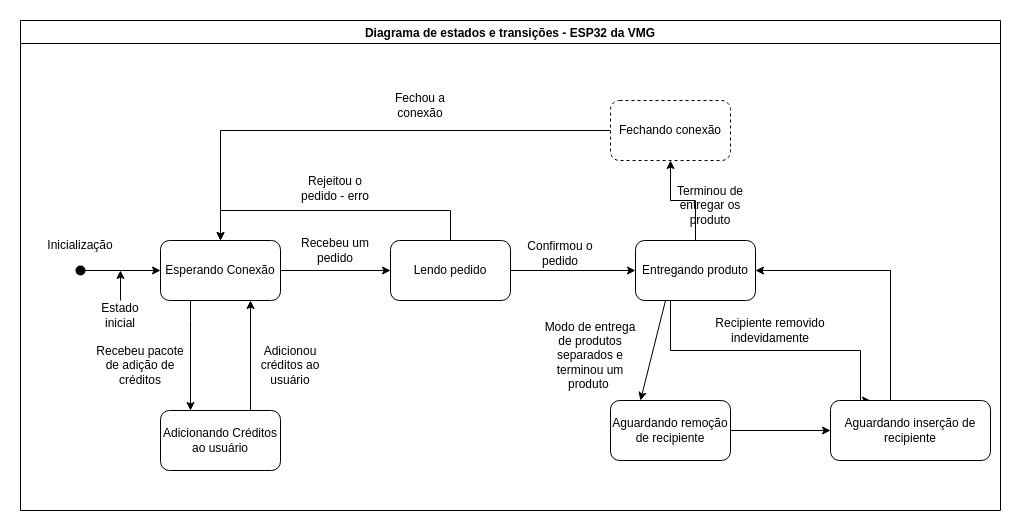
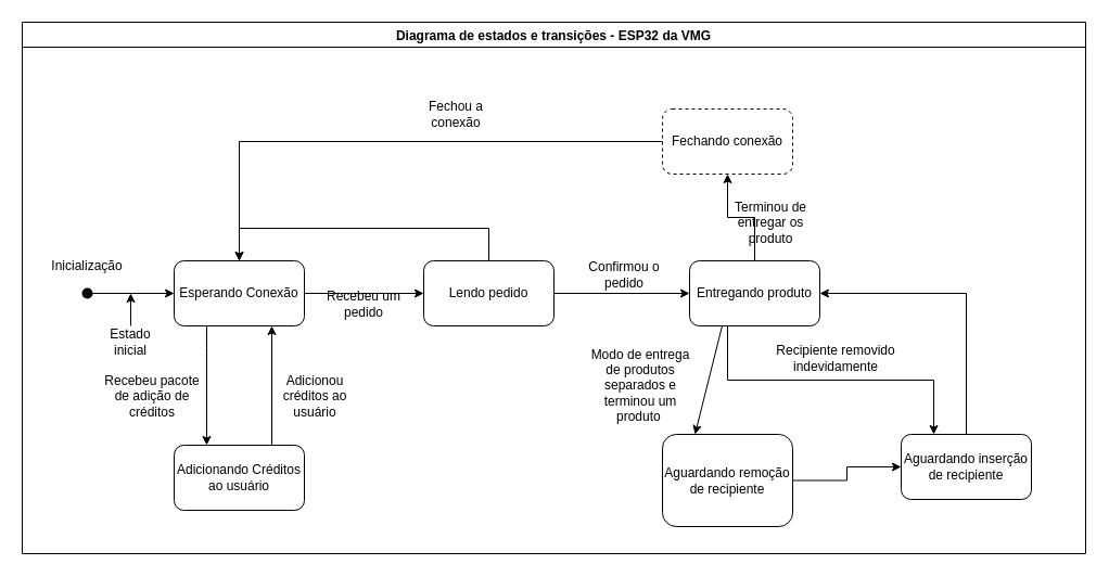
- <mxCell id="33" value="Rejeitou o pedido - erro" style="text;html=1;strokeColor=none;fillColor=none;align=center;verticalAlign=middle;whiteSpace=wrap;rounded=0;" vertex="1" parent="1"><mxGeometry x="295" y="170" width="80" height="35" as="geometry" /></mxCell>
- <mxCell id="17" value="Recebeu um pedido" style="text;html=1;strokeColor=none;fillColor=none;align=center;verticalAlign=middle;whiteSpace=wrap;rounded=0;" vertex="1" parent="1"><mxGeometry x="290" y="230" width="90" height="40" as="geometry" /></mxCell>
+ <mxCell id="17" value="Recebeu um pedido" style="text;html=1;strokeColor=none;fillColor=none;align=center;verticalAlign=middle;whiteSpace=wrap;rounded=0;" vertex="1" parent="1"><mxGeometry x="290" y="260" width="90" height="40" as="geometry" /></mxCell>
- <mxCell id="21" value="Confirmou o pedido" style="text;html=1;strokeColor=none;fillColor=none;align=center;verticalAlign=middle;whiteSpace=wrap;rounded=0;" vertex="1" parent="1"><mxGeometry x="520" y="235" width="80" height="35" as="geometry" /></mxCell>
+ <mxCell id="21" value="Confirmou o pedido" style="text;html=1;strokeColor=none;fillColor=none;align=center;verticalAlign=middle;whiteSpace=wrap;rounded=0;" vertex="1" parent="1"><mxGeometry x="535" y="235" width="80" height="35" as="geometry" /></mxCell>
- <mxCell id="28" value="Aguardando remoção de recipiente" style="rounded=1;whiteSpace=wrap;html=1;" vertex="1" parent="1"><mxGeometry x="610" y="400" width="120" height="60" as="geometry" /></mxCell>
+ <mxCell id="28" value="Aguardando remoção de recipiente" style="rounded=1;whiteSpace=wrap;html=1;" vertex="1" parent="1"><mxGeometry x="610" y="400" width="120" height="85" as="geometry" /></mxCell>
- <mxCell id="31" value="Aguardando inserção de recipiente" style="rounded=1;whiteSpace=wrap;html=1;" vertex="1" parent="1"><mxGeometry x="830" y="400" width="160" height="60" as="geometry" /></mxCell>
+ <mxCell id="31" value="Aguardando inserção de recipiente" style="rounded=1;whiteSpace=wrap;html=1;" vertex="1" parent="1"><mxGeometry x="830" y="400" width="120" height="60" as="geometry" /></mxCell>
